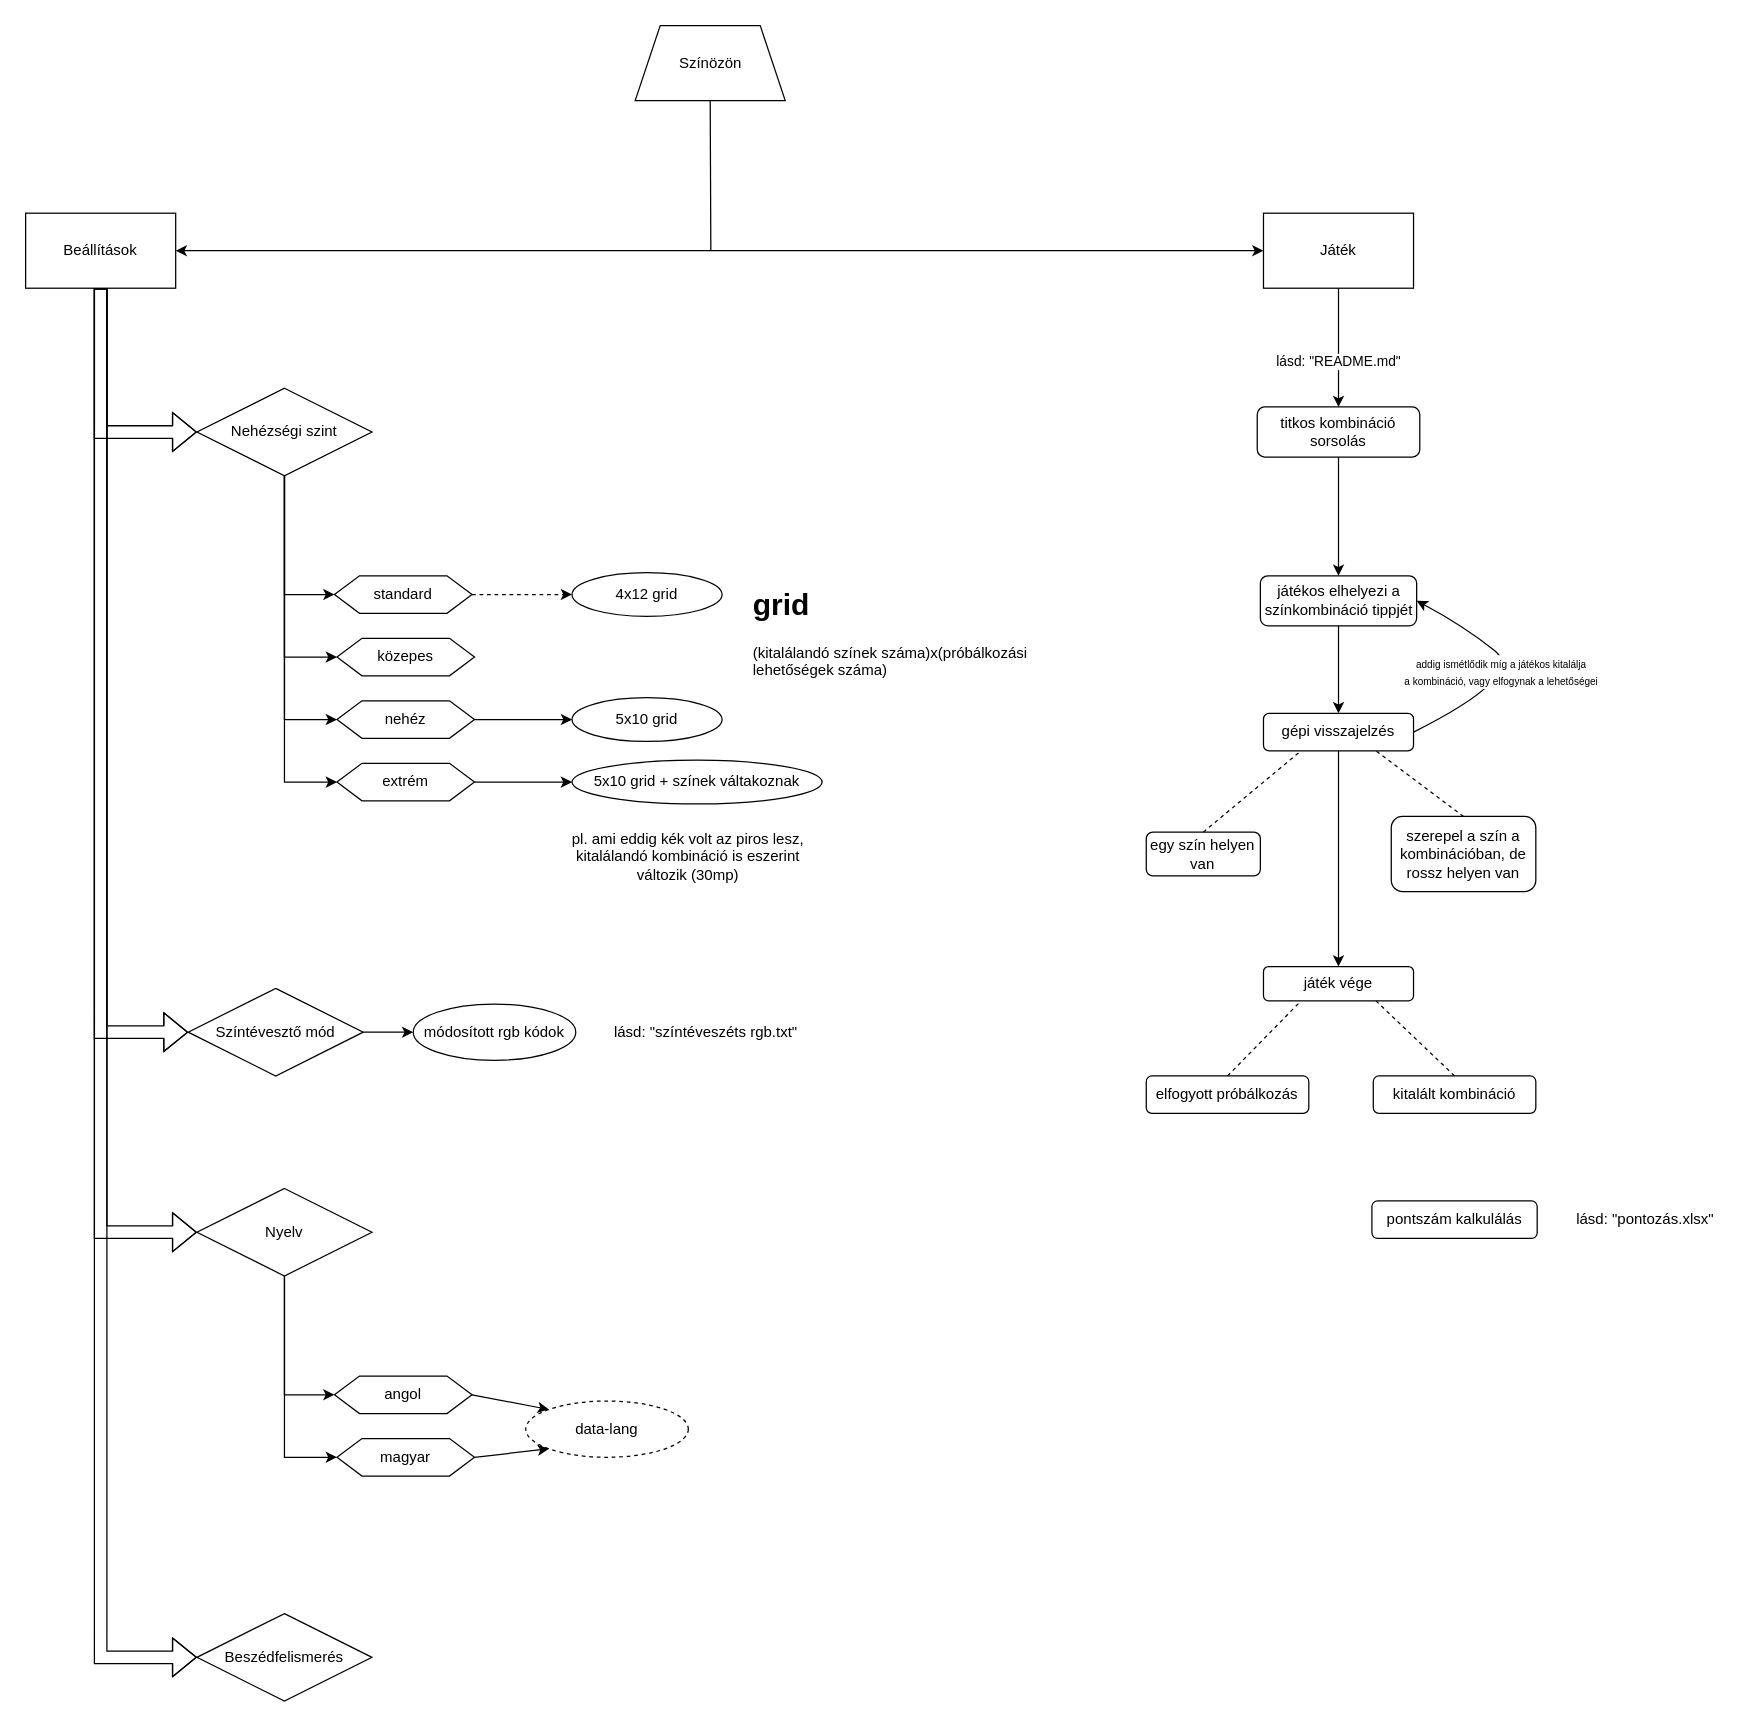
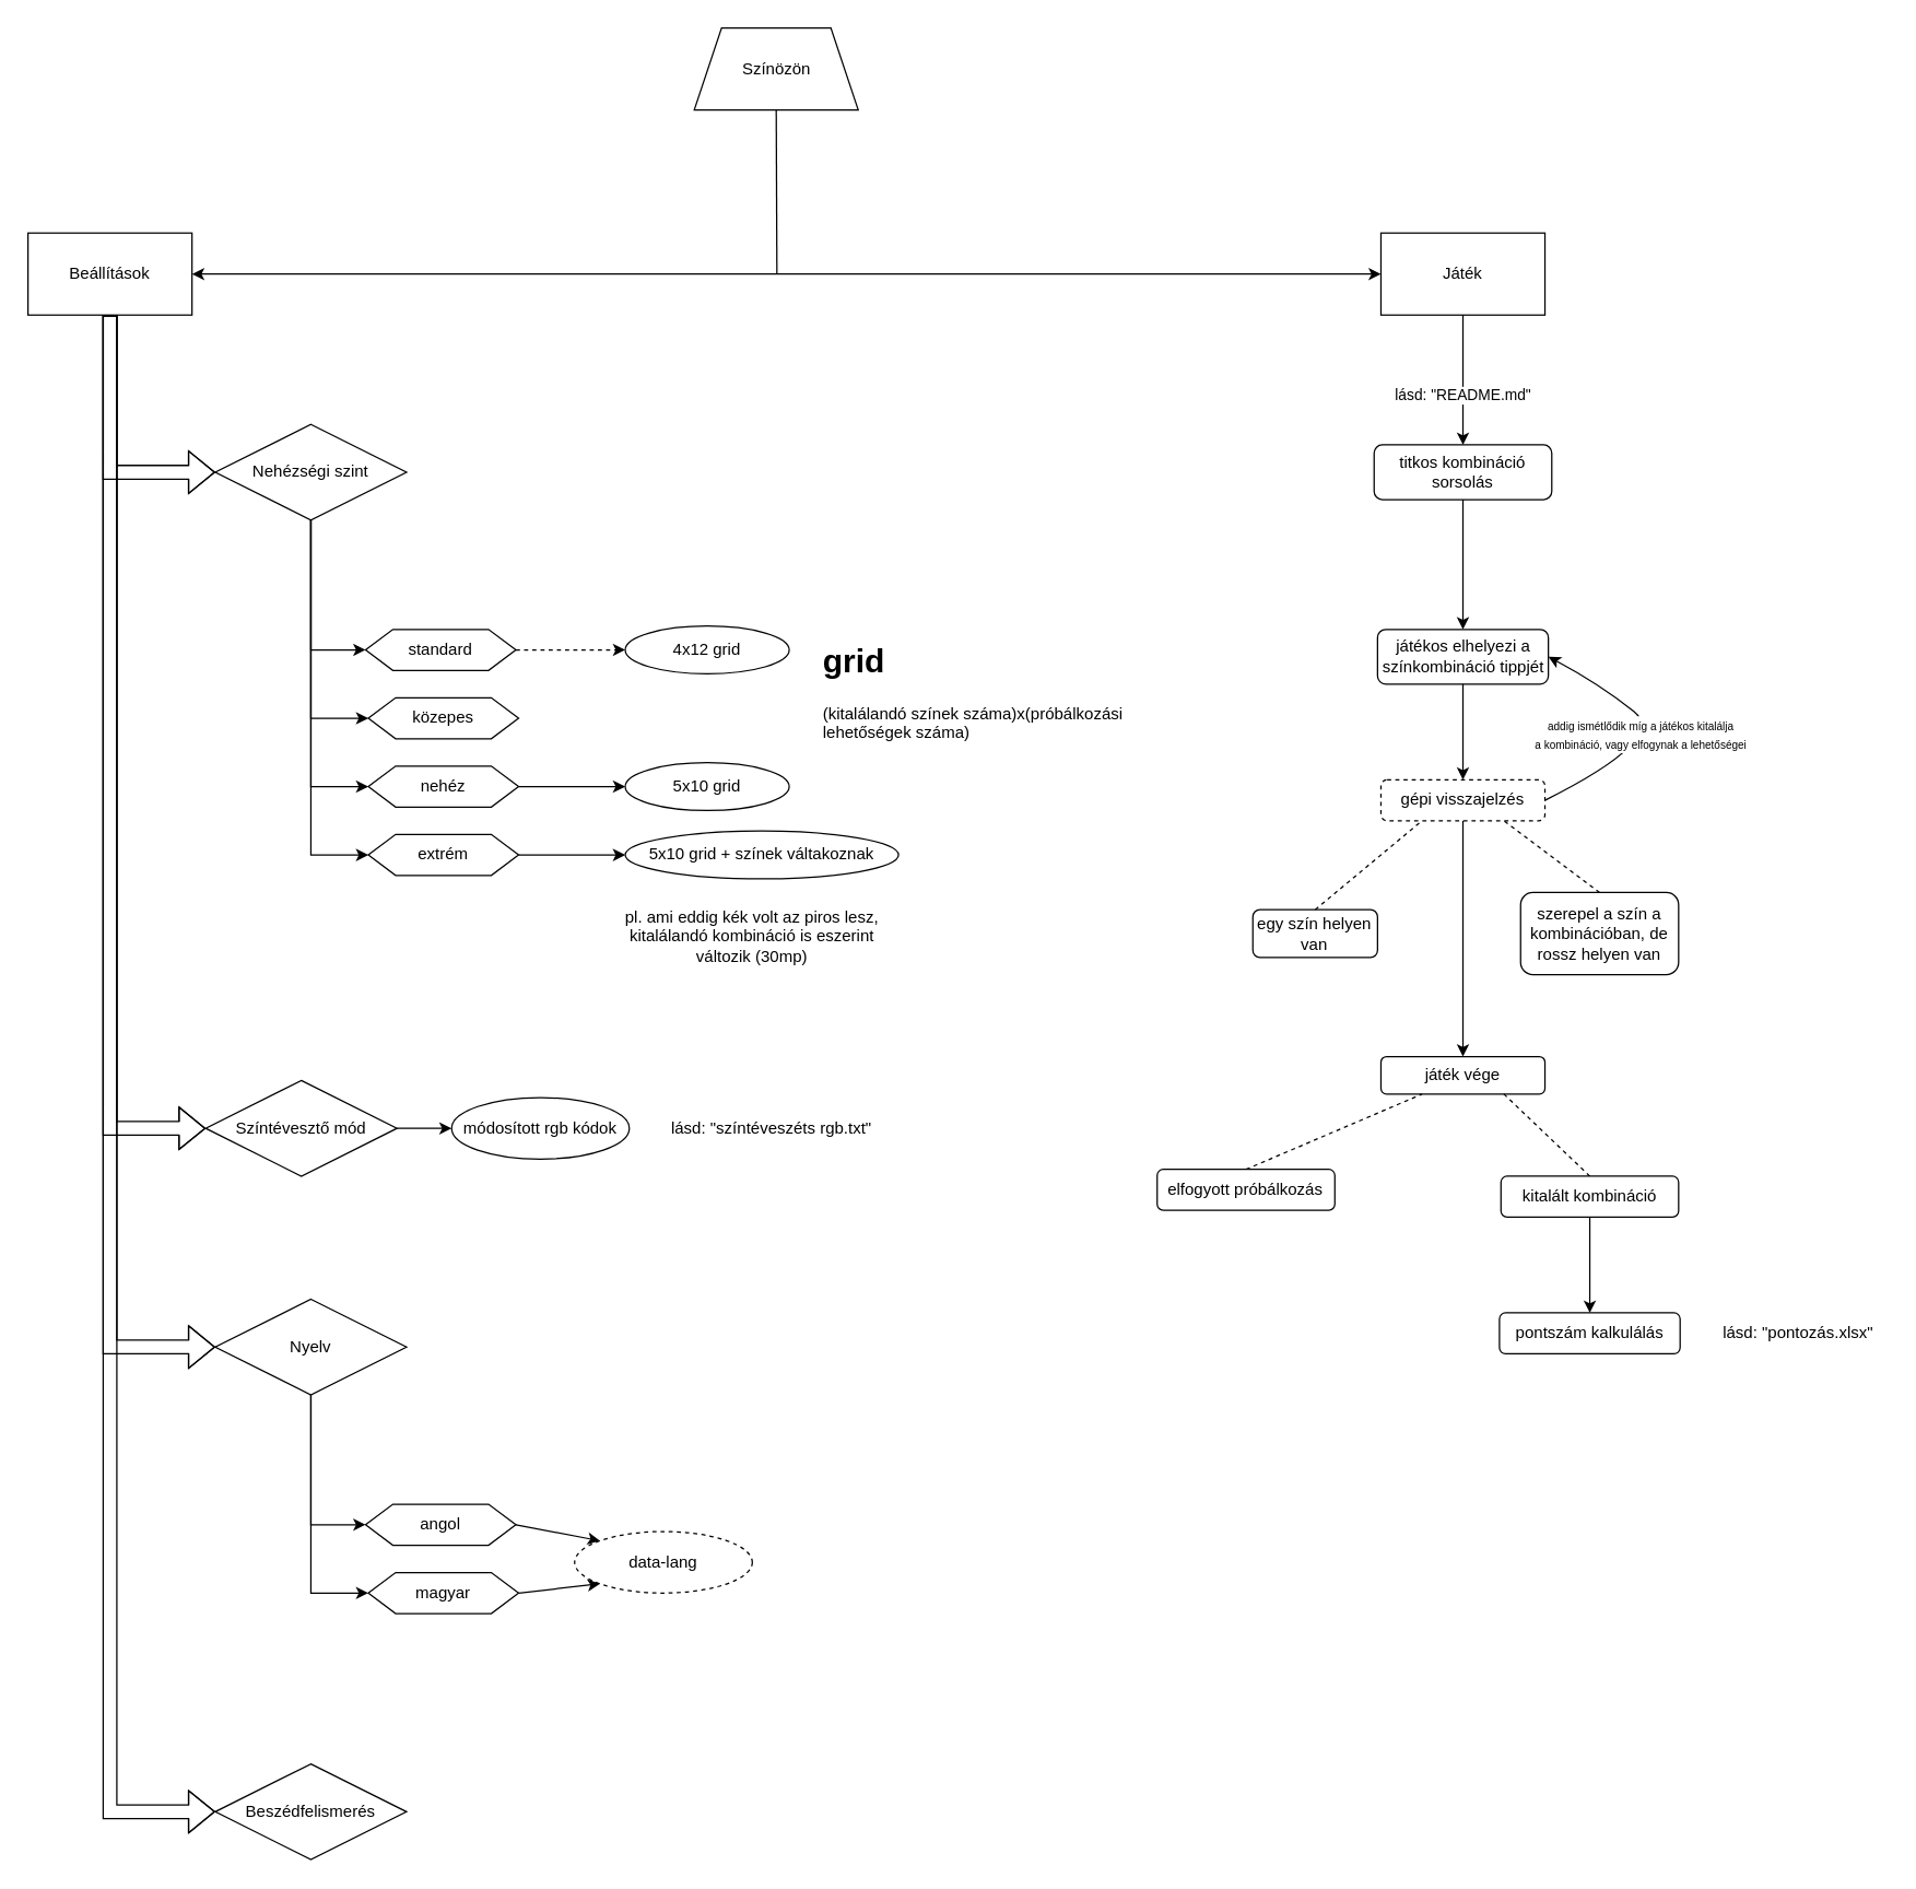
- <mxCell id="48" value="gépi visszajelzés" style="rounded=1;whiteSpace=wrap;html=1;" parent="1" vertex="1"><mxGeometry x="1010" y="570" width="120" height="30" as="geometry" /></mxCell>
+ <mxCell id="48" value="gépi visszajelzés" style="rounded=1;whiteSpace=wrap;html=1;dashed=1;" parent="1" vertex="1"><mxGeometry x="1010" y="570" width="120" height="30" as="geometry" /></mxCell>
- <mxCell id="58" value="elfogyott próbálkozás" style="rounded=1;whiteSpace=wrap;html=1;" parent="1" vertex="1"><mxGeometry x="916.25" y="860" width="130" height="30" as="geometry" /></mxCell>
+ <mxCell id="58" value="elfogyott próbálkozás" style="rounded=1;whiteSpace=wrap;html=1;" parent="1" vertex="1"><mxGeometry x="846.25" y="855" width="130" height="30" as="geometry" /></mxCell>
+ <mxCell id="60" value="" style="endArrow=classic;html=1;rounded=0;exitX=0.5;exitY=1;exitDx=0;exitDy=0;entryX=0.5;entryY=0;entryDx=0;entryDy=0;" parent="1" source="59" target="61" edge="1"><mxGeometry width="50" height="50" relative="1" as="geometry"><mxPoint x="830" y="980" as="sourcePoint" /><mxPoint x="1163" y="960" as="targetPoint" /></mxGeometry></mxCell>
